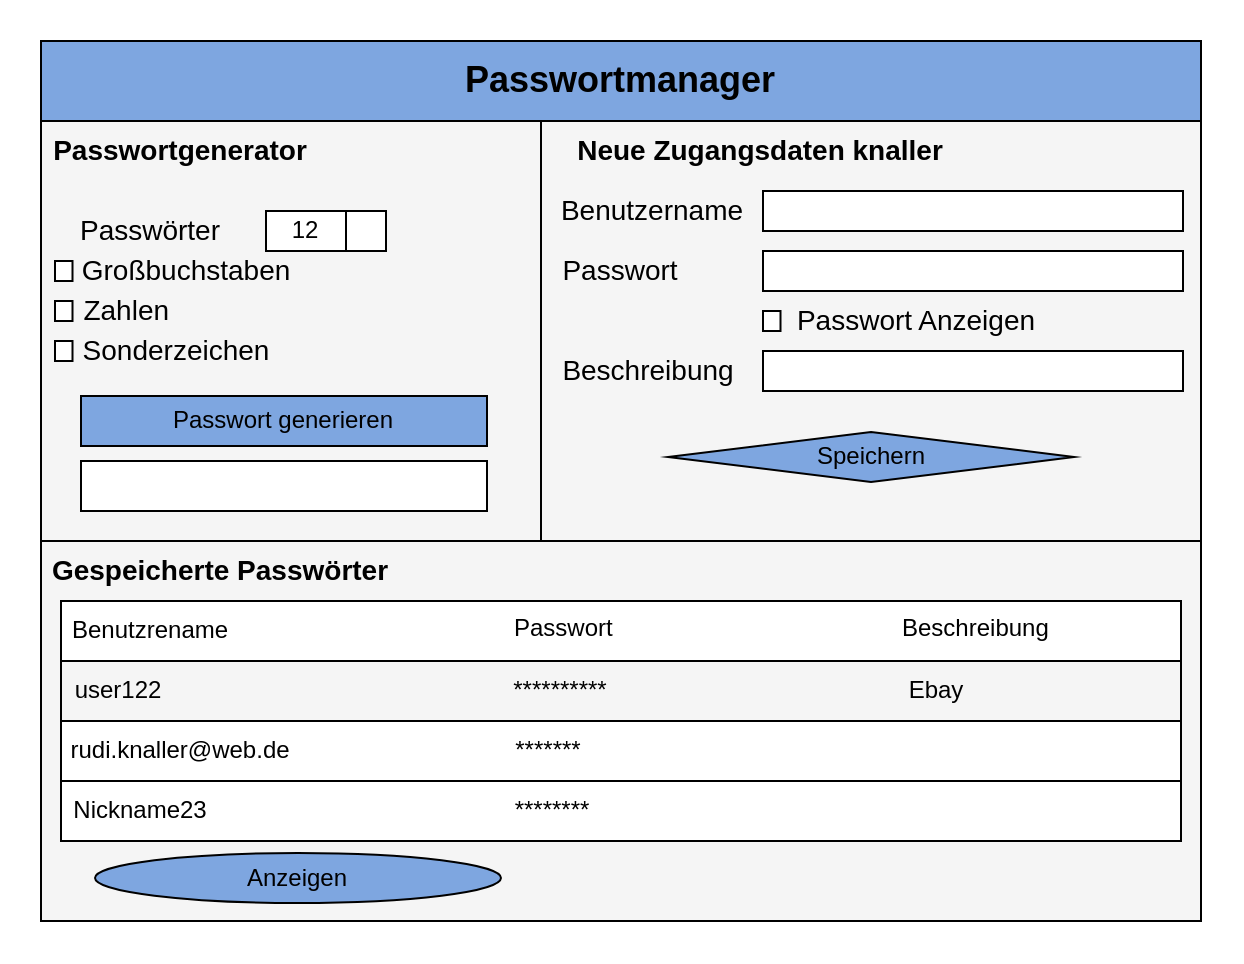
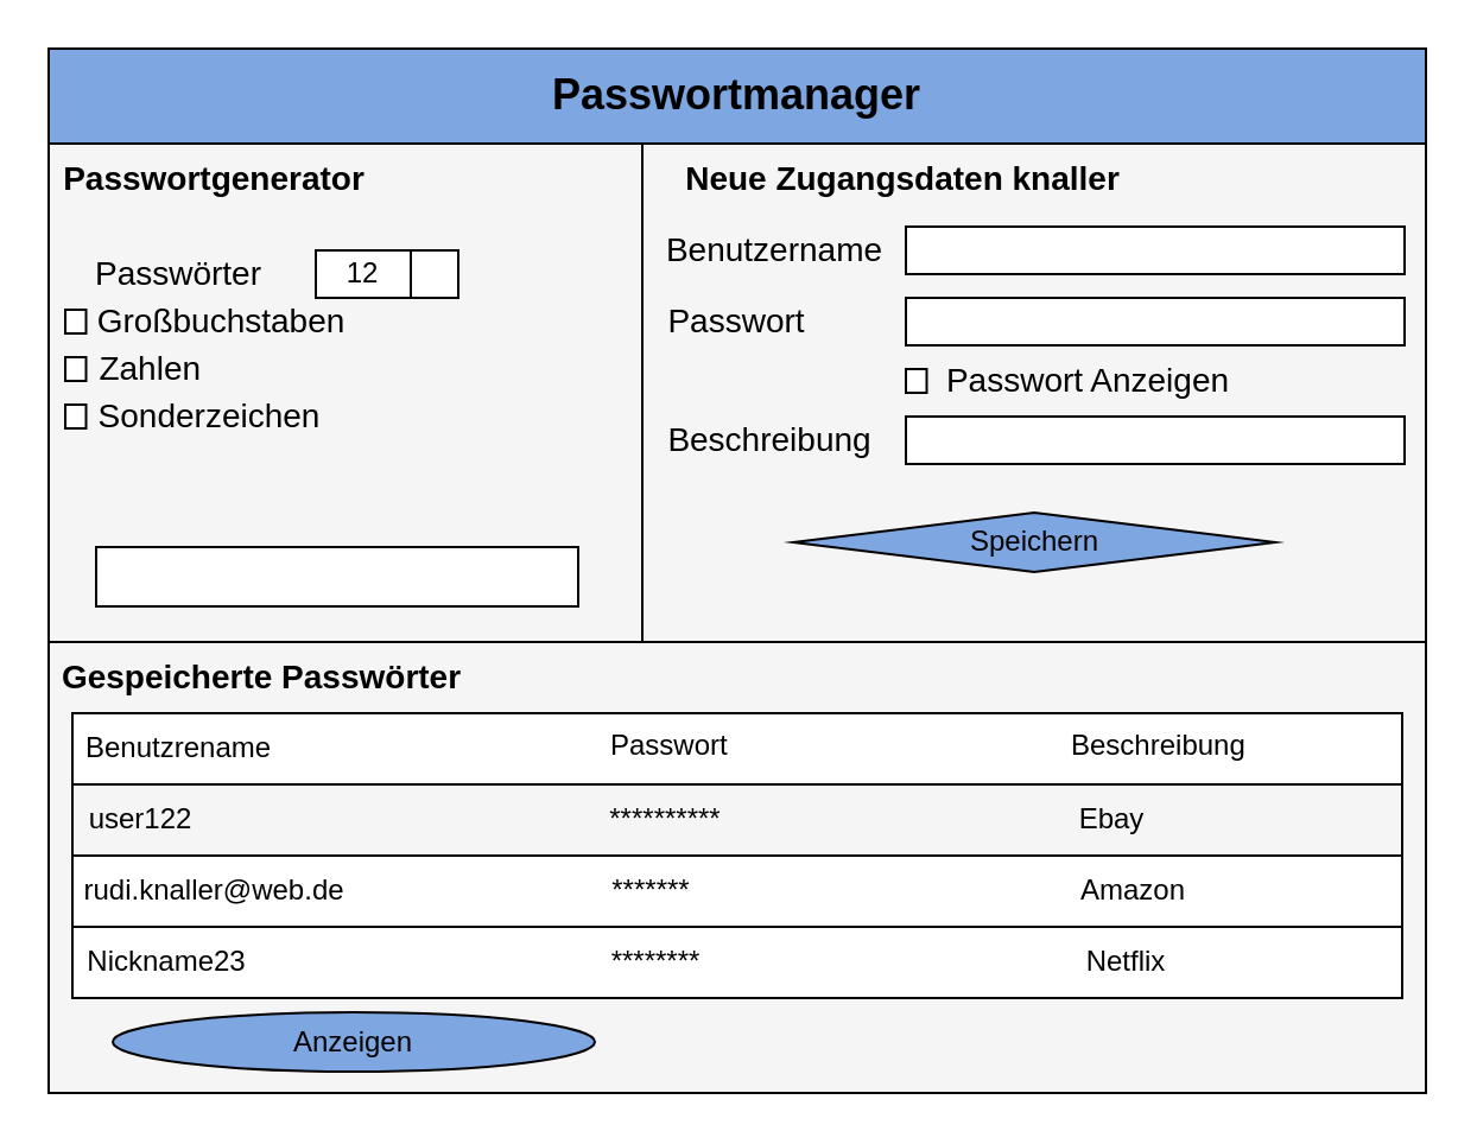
- <mxCell id="20" value="Passwort generieren" style="rounded=0;whiteSpace=wrap;html=1;fillColor=#7EA6E0;" vertex="1" parent="1"><mxGeometry x="40" y="197.5" width="203" height="25" as="geometry" /></mxCell>
+ <mxCell id="43" value="Amazon" style="text;html=1;align=center;verticalAlign=middle;whiteSpace=wrap;rounded=0;" vertex="1" parent="1"><mxGeometry x="447" y="360" width="60" height="30" as="geometry" /></mxCell>
+ <mxCell id="47" value="Netflix" style="text;html=1;align=center;verticalAlign=middle;whiteSpace=wrap;rounded=0;" vertex="1" parent="1"><mxGeometry x="444" y="390" width="60" height="30" as="geometry" /></mxCell>
